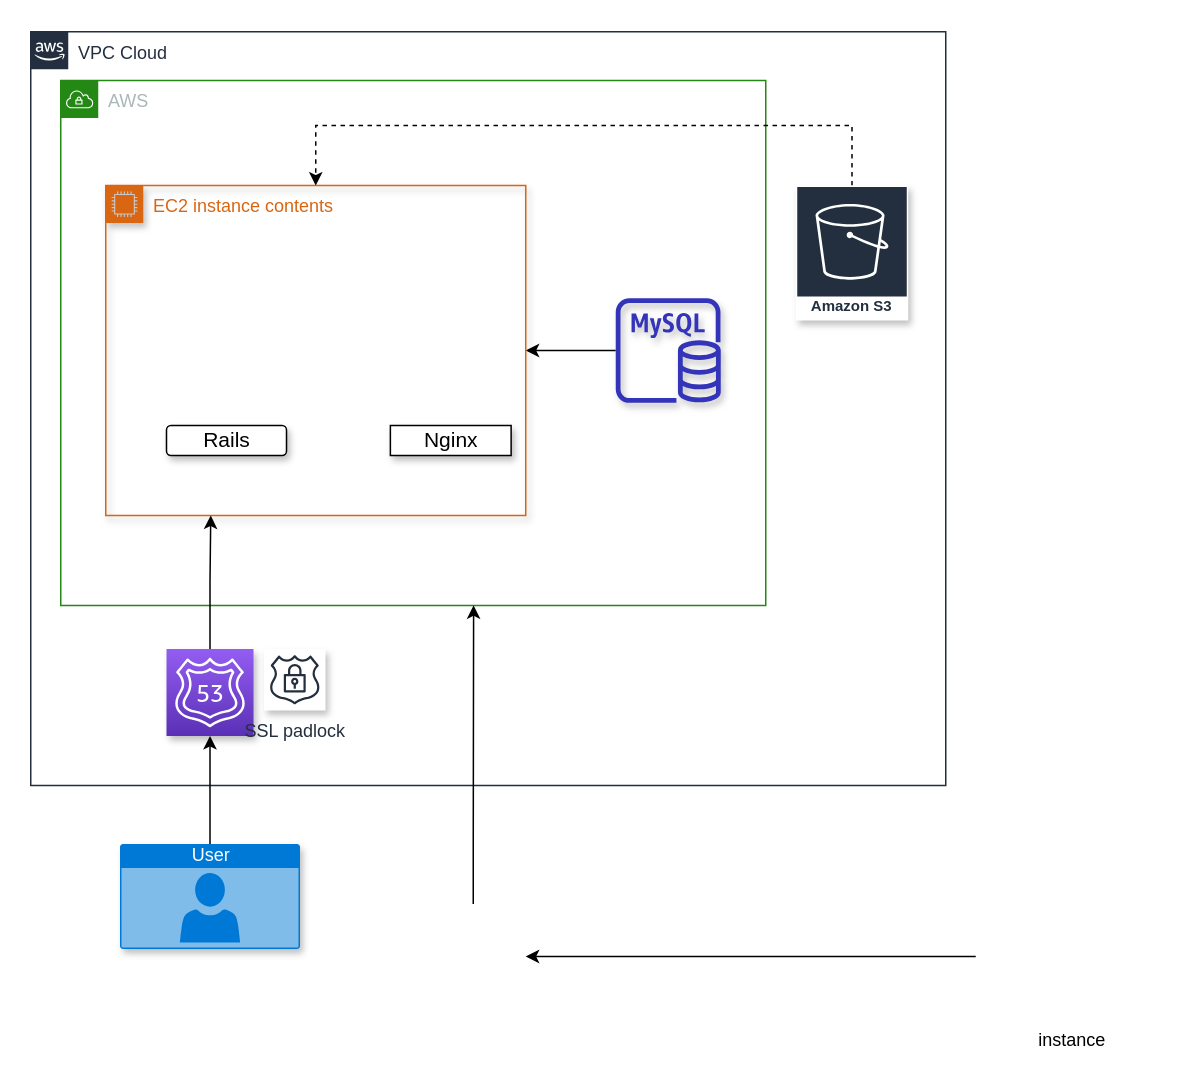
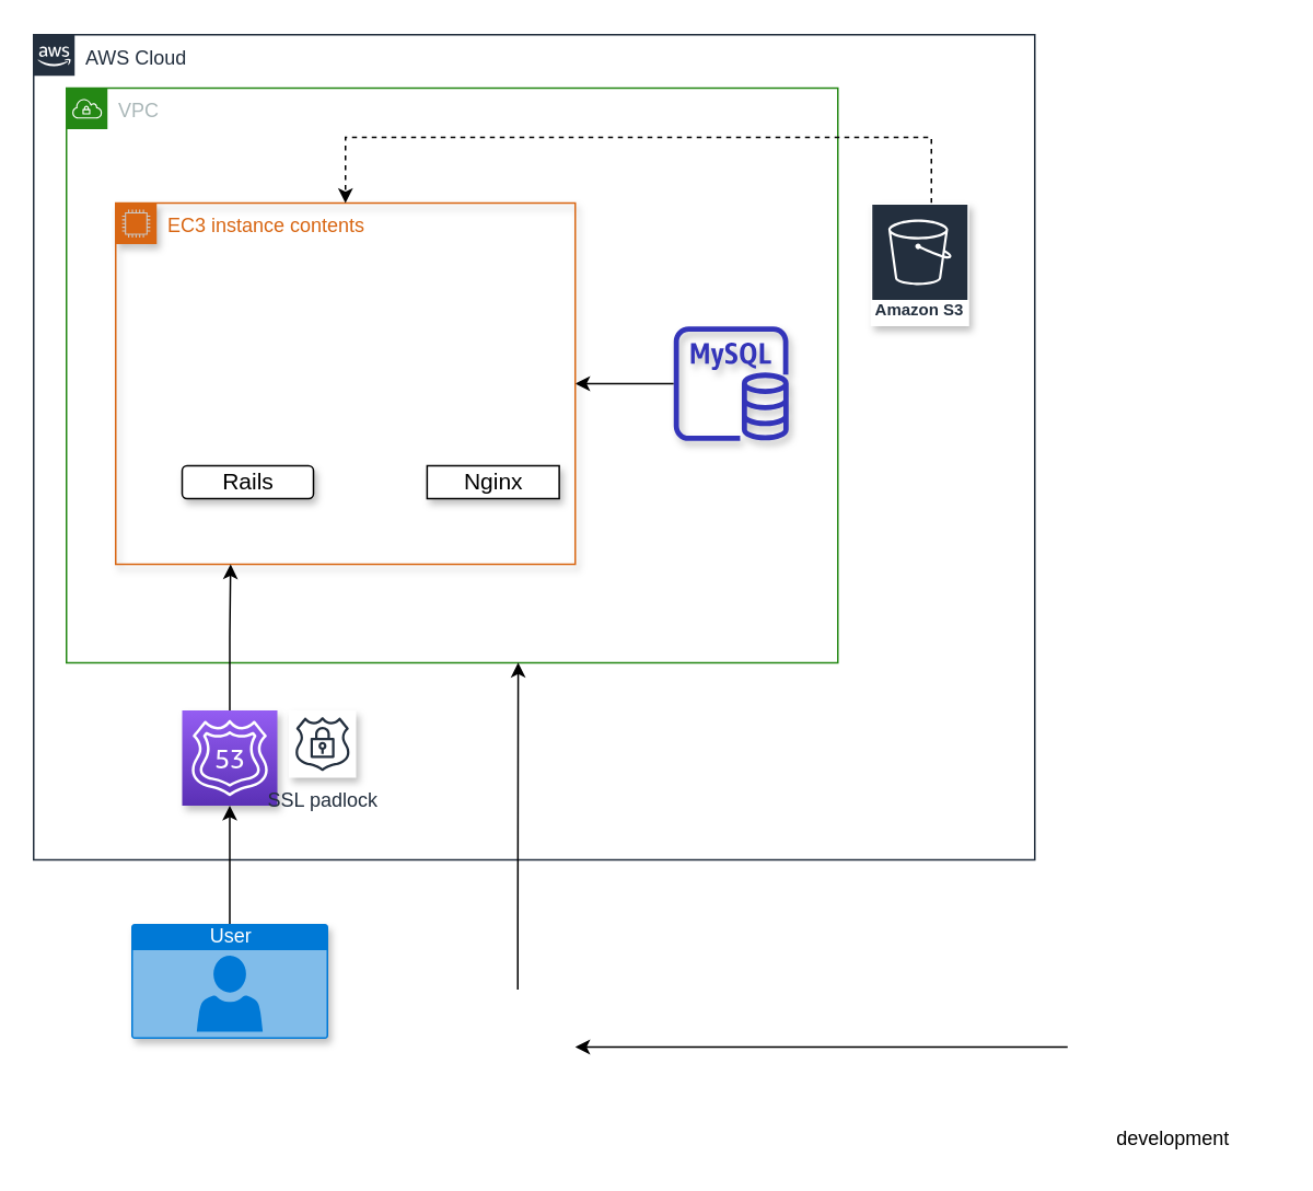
- <mxCell id="4" value="VPC Cloud" style="points=[[0,0],[0.25,0],[0.5,0],[0.75,0],[1,0],[1,0.25],[1,0.5],[1,0.75],[1,1],[0.75,1],[0.5,1],[0.25,1],[0,1],[0,0.75],[0,0.5],[0,0.25]];outlineConnect=0;gradientColor=none;html=1;whiteSpace=wrap;fontSize=12;fontStyle=0;shape=mxgraph.aws4.group;grIcon=mxgraph.aws4.group_aws_cloud_alt;strokeColor=#232F3E;fillColor=none;verticalAlign=top;align=left;spacingLeft=30;fontColor=#232F3E;dashed=0;" vertex="1" parent="1"><mxGeometry x="20" y="20.5" width="610" height="502.5" as="geometry" /></mxCell>
+ <mxCell id="4" value="AWS Cloud" style="points=[[0,0],[0.25,0],[0.5,0],[0.75,0],[1,0],[1,0.25],[1,0.5],[1,0.75],[1,1],[0.75,1],[0.5,1],[0.25,1],[0,1],[0,0.75],[0,0.5],[0,0.25]];outlineConnect=0;gradientColor=none;html=1;whiteSpace=wrap;fontSize=12;fontStyle=0;shape=mxgraph.aws4.group;grIcon=mxgraph.aws4.group_aws_cloud_alt;strokeColor=#232F3E;fillColor=none;verticalAlign=top;align=left;spacingLeft=30;fontColor=#232F3E;dashed=0;" vertex="1" parent="1"><mxGeometry x="20" y="20.5" width="610" height="502.5" as="geometry" /></mxCell>
- <mxCell id="3" value="AWS" style="points=[[0,0],[0.25,0],[0.5,0],[0.75,0],[1,0],[1,0.25],[1,0.5],[1,0.75],[1,1],[0.75,1],[0.5,1],[0.25,1],[0,1],[0,0.75],[0,0.5],[0,0.25]];outlineConnect=0;gradientColor=none;html=1;whiteSpace=wrap;fontSize=12;fontStyle=0;shape=mxgraph.aws4.group;grIcon=mxgraph.aws4.group_vpc;strokeColor=#248814;fillColor=none;verticalAlign=top;align=left;spacingLeft=30;fontColor=#AAB7B8;dashed=0;" vertex="1" parent="1"><mxGeometry x="40" y="53" width="470" height="350" as="geometry" /></mxCell>
+ <mxCell id="3" value="VPC" style="points=[[0,0],[0.25,0],[0.5,0],[0.75,0],[1,0],[1,0.25],[1,0.5],[1,0.75],[1,1],[0.75,1],[0.5,1],[0.25,1],[0,1],[0,0.75],[0,0.5],[0,0.25]];outlineConnect=0;gradientColor=none;html=1;whiteSpace=wrap;fontSize=12;fontStyle=0;shape=mxgraph.aws4.group;grIcon=mxgraph.aws4.group_vpc;strokeColor=#248814;fillColor=none;verticalAlign=top;align=left;spacingLeft=30;fontColor=#AAB7B8;dashed=0;" vertex="1" parent="1"><mxGeometry x="40" y="53" width="470" height="350" as="geometry" /></mxCell>
- <mxCell id="10" value="EC2 instance contents" style="points=[[0,0],[0.25,0],[0.5,0],[0.75,0],[1,0],[1,0.25],[1,0.5],[1,0.75],[1,1],[0.75,1],[0.5,1],[0.25,1],[0,1],[0,0.75],[0,0.5],[0,0.25]];outlineConnect=0;gradientColor=none;html=1;whiteSpace=wrap;fontSize=12;fontStyle=0;shape=mxgraph.aws4.group;grIcon=mxgraph.aws4.group_ec2_instance_contents;strokeColor=#D86613;fillColor=none;verticalAlign=top;align=left;spacingLeft=30;fontColor=#D86613;dashed=0;shadow=1;" vertex="1" parent="1"><mxGeometry x="70" y="123" width="280" height="220" as="geometry" /></mxCell>
+ <mxCell id="10" value="EC3 instance contents" style="points=[[0,0],[0.25,0],[0.5,0],[0.75,0],[1,0],[1,0.25],[1,0.5],[1,0.75],[1,1],[0.75,1],[0.5,1],[0.25,1],[0,1],[0,0.75],[0,0.5],[0,0.25]];outlineConnect=0;gradientColor=none;html=1;whiteSpace=wrap;fontSize=12;fontStyle=0;shape=mxgraph.aws4.group;grIcon=mxgraph.aws4.group_ec2_instance_contents;strokeColor=#D86613;fillColor=none;verticalAlign=top;align=left;spacingLeft=30;fontColor=#D86613;dashed=0;shadow=1;" vertex="1" parent="1"><mxGeometry x="70" y="123" width="280" height="220" as="geometry" /></mxCell>
- <mxCell id="12" value="Amazon S3" style="outlineConnect=0;fontColor=#232F3E;gradientColor=none;strokeColor=#ffffff;fillColor=#232F3E;dashed=0;verticalLabelPosition=middle;verticalAlign=bottom;align=center;html=1;whiteSpace=wrap;fontSize=10;fontStyle=1;spacing=3;shape=mxgraph.aws4.productIcon;prIcon=mxgraph.aws4.s3;shadow=1;" vertex="1" parent="1"><mxGeometry x="530" y="123" width="75" height="90" as="geometry" /></mxCell>
+ <mxCell id="12" value="Amazon S3" style="outlineConnect=0;fontColor=#232F3E;gradientColor=none;strokeColor=#ffffff;fillColor=#232F3E;dashed=0;verticalLabelPosition=middle;verticalAlign=bottom;align=center;html=1;whiteSpace=wrap;fontSize=10;fontStyle=1;spacing=3;shape=mxgraph.aws4.productIcon;prIcon=mxgraph.aws4.s3;shadow=1;" vertex="1" parent="1"><mxGeometry x="530" y="123" width="60" height="75" as="geometry" /></mxCell>
- <mxCell id="23" value="instance" style="text;html=1;align=center;verticalAlign=middle;resizable=0;points=[];autosize=1;" vertex="1" parent="1"><mxGeometry x="674" y="683" width="80" height="20" as="geometry" /></mxCell>
+ <mxCell id="23" value="development" style="text;html=1;align=center;verticalAlign=middle;resizable=0;points=[];autosize=1;" vertex="1" parent="1"><mxGeometry x="674" y="683" width="80" height="20" as="geometry" /></mxCell>
